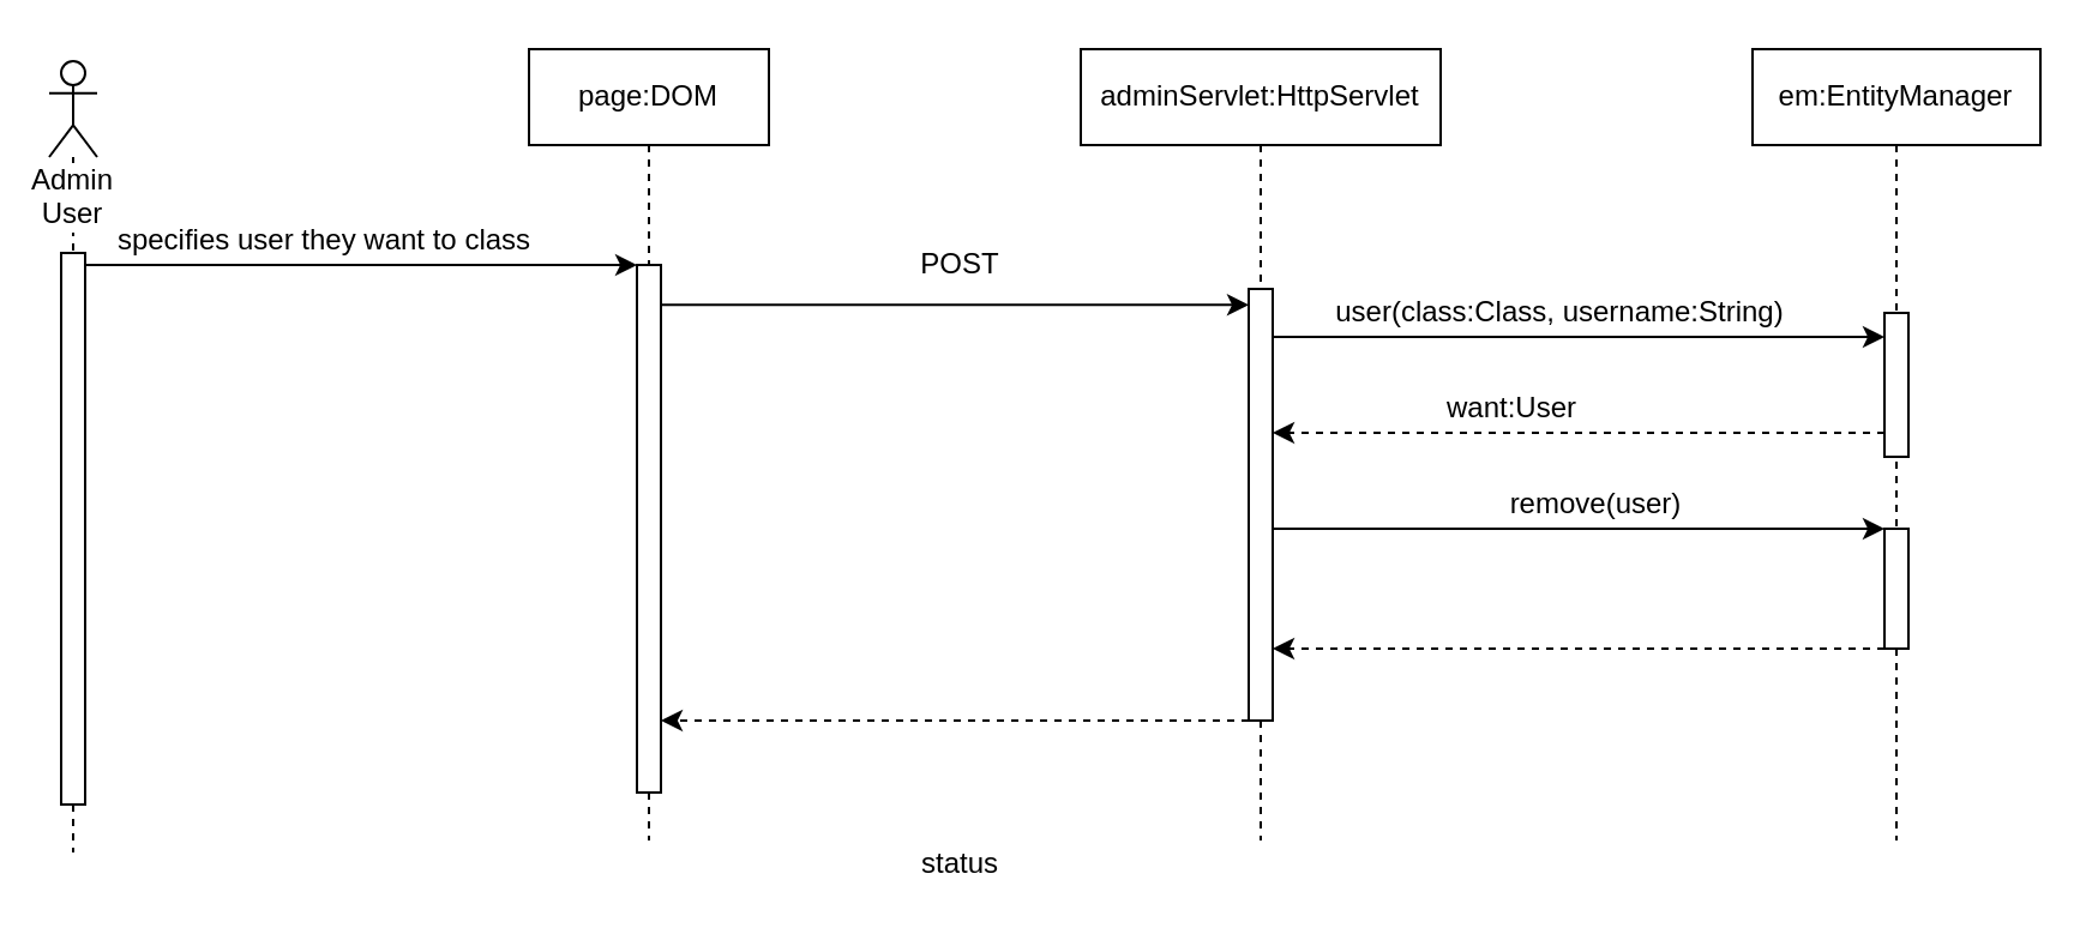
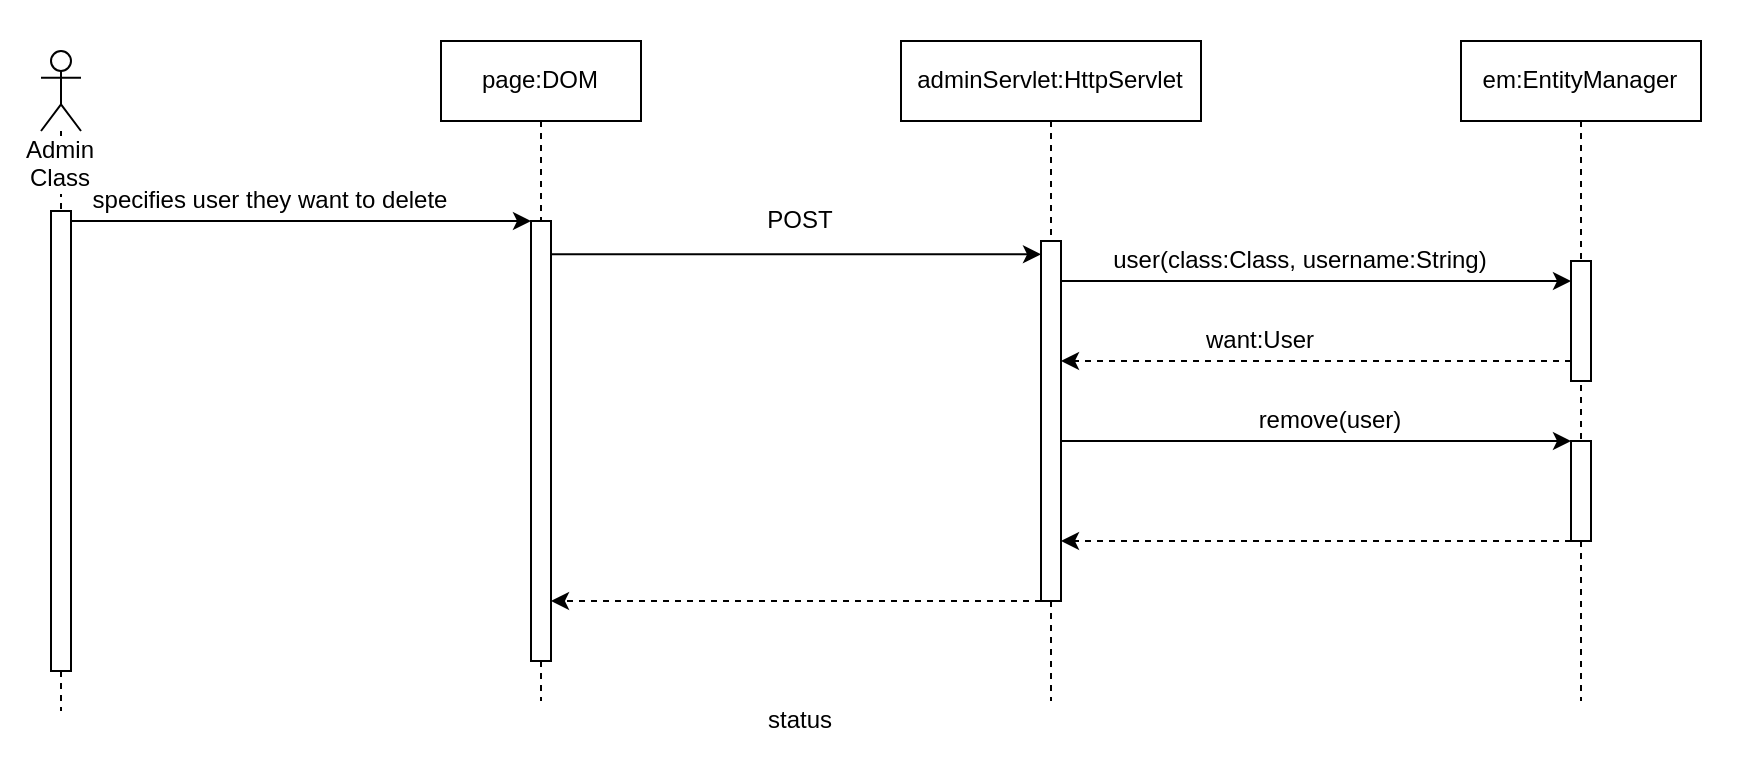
- <mxCell id="4" value="Admin User" style="shape=umlLifeline;participant=umlActor;perimeter=lifelinePerimeter;whiteSpace=wrap;html=1;container=1;collapsible=0;recursiveResize=0;verticalAlign=top;spacingTop=36;labelBackgroundColor=#ffffff;outlineConnect=0;size=40;" vertex="1" parent="1"><mxGeometry x="20" y="25" width="20" height="330" as="geometry" /></mxCell>
+ <mxCell id="4" value="Admin Class" style="shape=umlLifeline;participant=umlActor;perimeter=lifelinePerimeter;whiteSpace=wrap;html=1;container=1;collapsible=0;recursiveResize=0;verticalAlign=top;spacingTop=36;labelBackgroundColor=#ffffff;outlineConnect=0;size=40;" vertex="1" parent="1"><mxGeometry x="20" y="25" width="20" height="330" as="geometry" /></mxCell>
- <mxCell id="6" value="specifies user they want to class" style="text;html=1;strokeColor=none;fillColor=none;align=center;verticalAlign=middle;whiteSpace=wrap;rounded=0;" vertex="1" parent="1"><mxGeometry x="40" y="90" width="190" height="20" as="geometry" /></mxCell>
+ <mxCell id="6" value="specifies user they want to delete" style="text;html=1;strokeColor=none;fillColor=none;align=center;verticalAlign=middle;whiteSpace=wrap;rounded=0;" vertex="1" parent="1"><mxGeometry x="40" y="90" width="190" height="20" as="geometry" /></mxCell>
